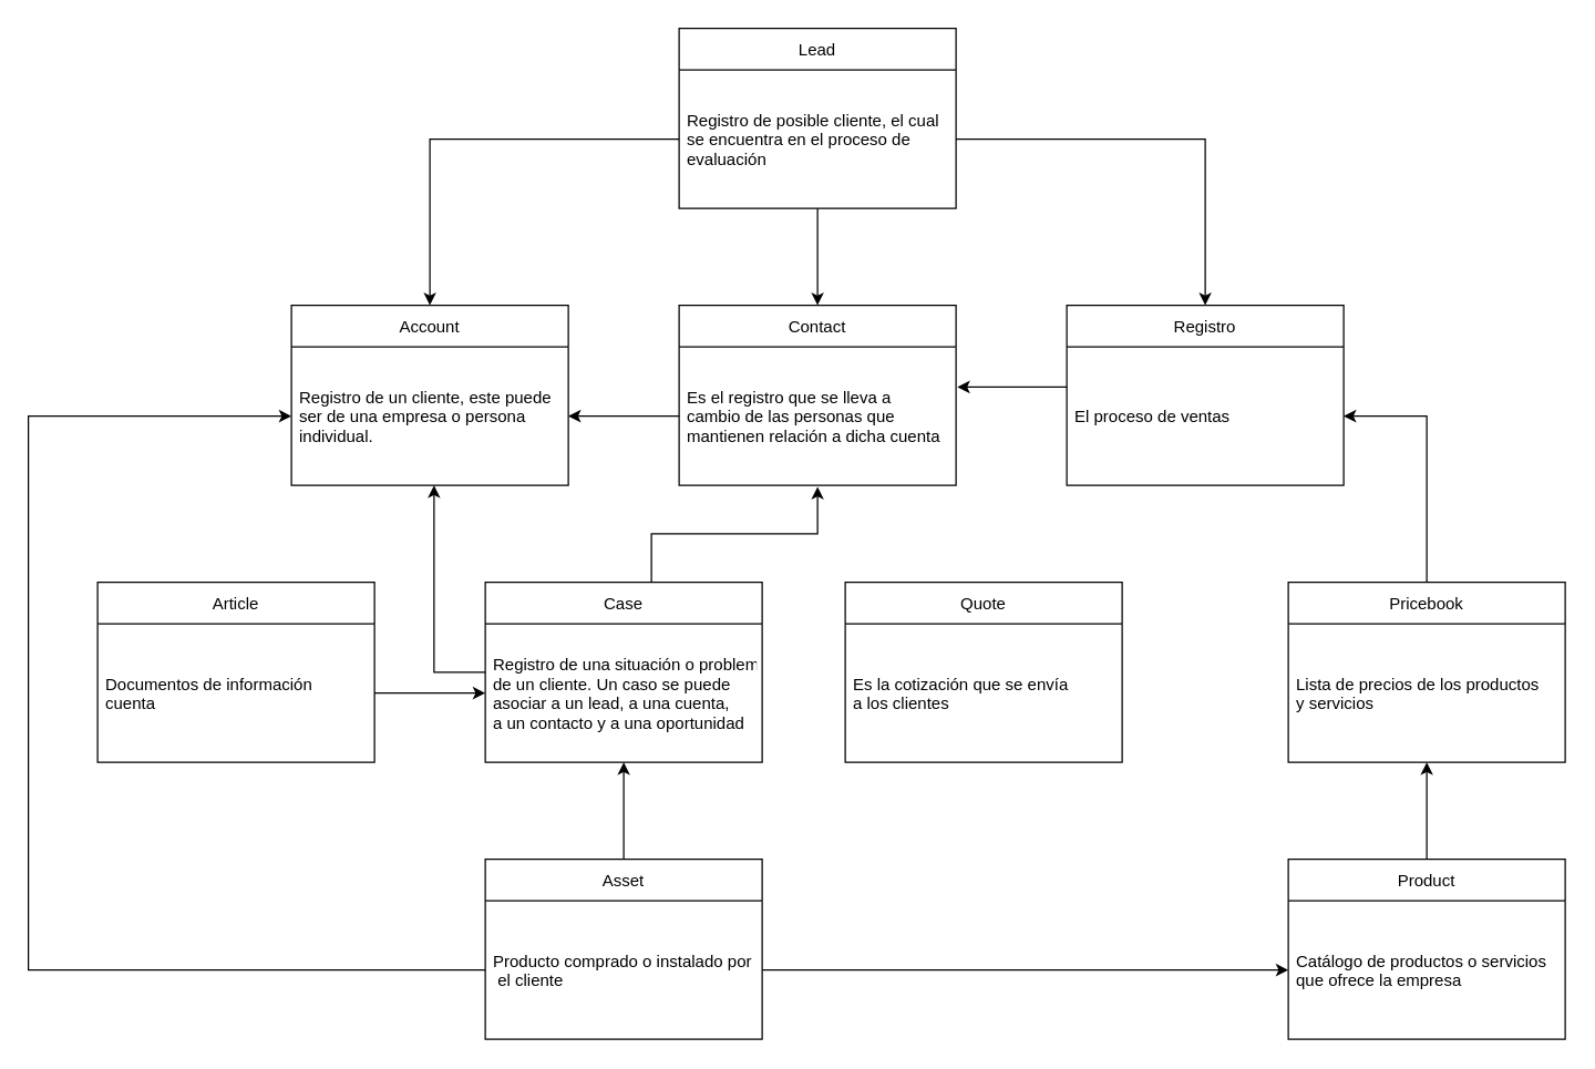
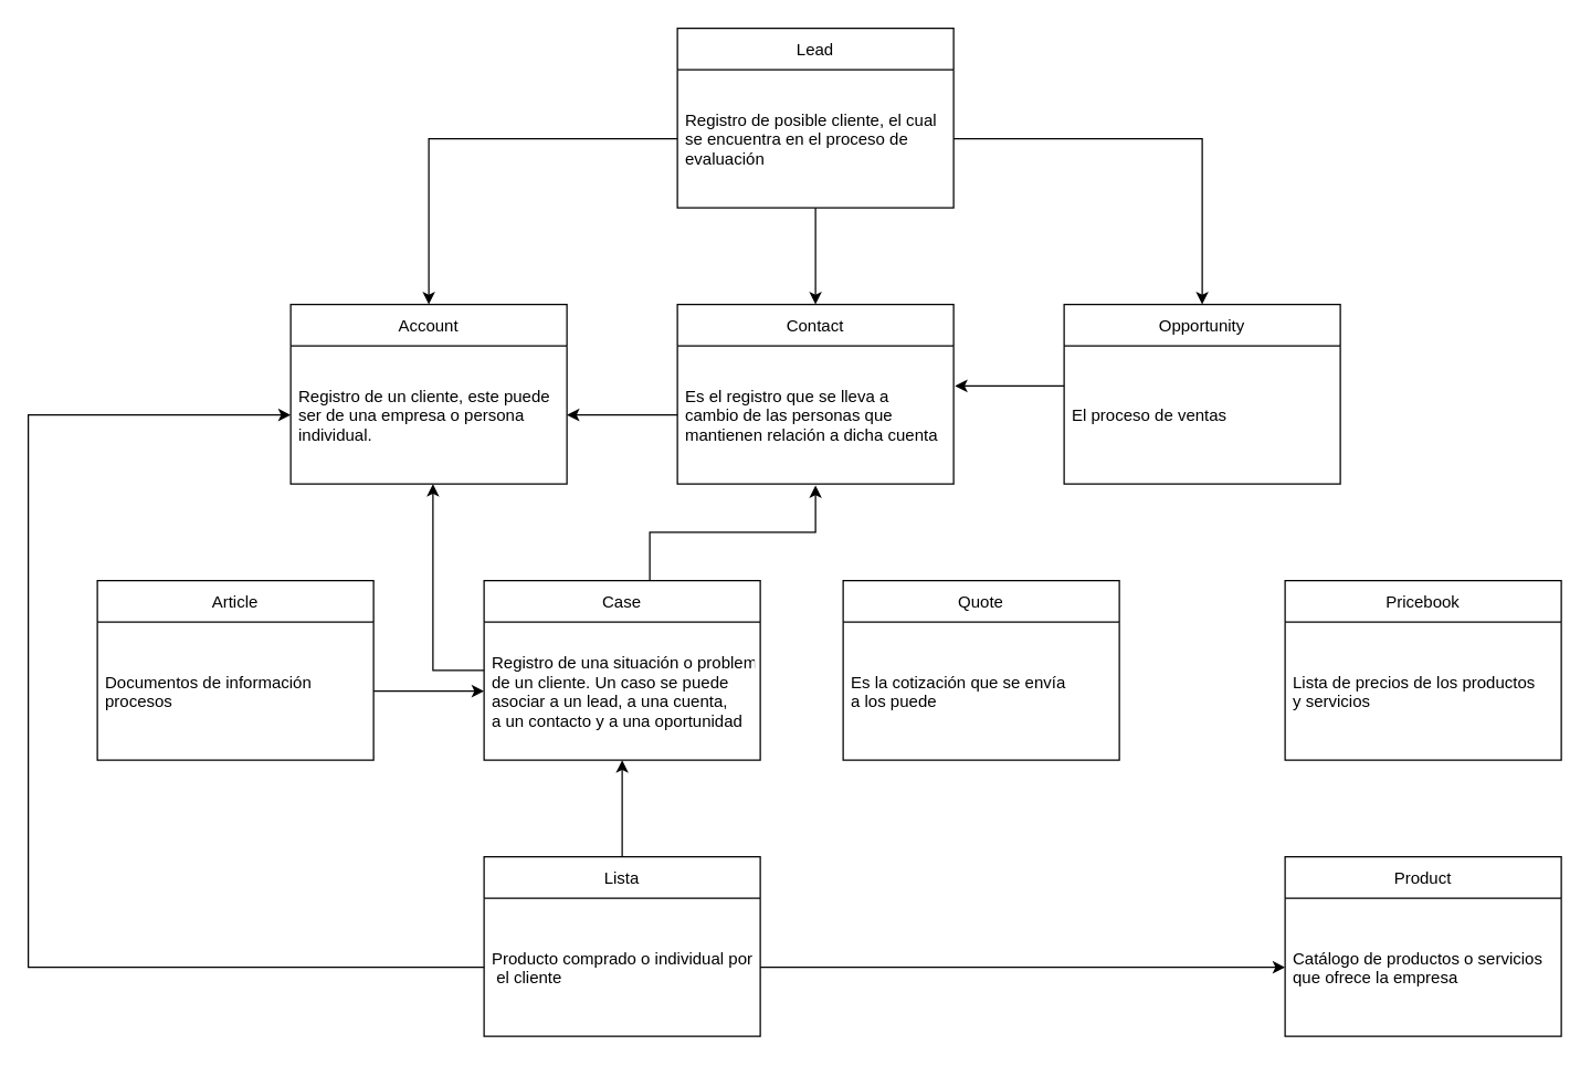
- <mxCell id="25" value="Registro" style="swimlane;fontStyle=0;childLayout=stackLayout;horizontal=1;startSize=30;horizontalStack=0;resizeParent=1;resizeParentMax=0;resizeLast=0;collapsible=1;marginBottom=0;" vertex="1" parent="1"><mxGeometry x="770" y="220" width="200" height="130" as="geometry" /></mxCell>
+ <mxCell id="25" value="Opportunity" style="swimlane;fontStyle=0;childLayout=stackLayout;horizontal=1;startSize=30;horizontalStack=0;resizeParent=1;resizeParentMax=0;resizeLast=0;collapsible=1;marginBottom=0;" vertex="1" parent="1"><mxGeometry x="770" y="220" width="200" height="130" as="geometry" /></mxCell>
- <mxCell id="19" style="edgeStyle=orthogonalEdgeStyle;rounded=0;orthogonalLoop=1;jettySize=auto;html=1;entryX=1;entryY=0.5;entryDx=0;entryDy=0;" edge="1" parent="1" source="20" target="26"><mxGeometry relative="1" as="geometry" /></mxCell>
- <mxCell id="13" value="Documentos de información &#10;cuenta" style="text;strokeColor=none;fillColor=none;align=left;verticalAlign=middle;spacingLeft=4;spacingRight=4;overflow=hidden;points=[[0,0.5],[1,0.5]];portConstraint=eastwest;rotatable=0;" vertex="1" parent="12"><mxGeometry y="30" width="200" height="100" as="geometry" /></mxCell>
+ <mxCell id="13" value="Documentos de información &#10;procesos" style="text;strokeColor=none;fillColor=none;align=left;verticalAlign=middle;spacingLeft=4;spacingRight=4;overflow=hidden;points=[[0,0.5],[1,0.5]];portConstraint=eastwest;rotatable=0;" vertex="1" parent="12"><mxGeometry y="30" width="200" height="100" as="geometry" /></mxCell>
- <mxCell id="18" value="Es la cotización que se envía &#10;a los clientes" style="text;strokeColor=none;fillColor=none;align=left;verticalAlign=middle;spacingLeft=4;spacingRight=4;overflow=hidden;points=[[0,0.5],[1,0.5]];portConstraint=eastwest;rotatable=0;" vertex="1" parent="17"><mxGeometry y="30" width="200" height="100" as="geometry" /></mxCell>
+ <mxCell id="18" value="Es la cotización que se envía &#10;a los puede" style="text;strokeColor=none;fillColor=none;align=left;verticalAlign=middle;spacingLeft=4;spacingRight=4;overflow=hidden;points=[[0,0.5],[1,0.5]];portConstraint=eastwest;rotatable=0;" vertex="1" parent="17"><mxGeometry y="30" width="200" height="100" as="geometry" /></mxCell>
- <mxCell id="14" style="edgeStyle=orthogonalEdgeStyle;rounded=0;orthogonalLoop=1;jettySize=auto;html=1;entryX=0.5;entryY=1;entryDx=0;entryDy=0;entryPerimeter=0;" edge="1" parent="1" source="15" target="21"><mxGeometry relative="1" as="geometry" /></mxCell>
- <mxCell id="23" value="Asset" style="swimlane;fontStyle=0;childLayout=stackLayout;horizontal=1;startSize=30;horizontalStack=0;resizeParent=1;resizeParentMax=0;resizeLast=0;collapsible=1;marginBottom=0;" vertex="1" parent="1"><mxGeometry x="350" y="620" width="200" height="130" as="geometry" /></mxCell>
+ <mxCell id="23" value="Lista" style="swimlane;fontStyle=0;childLayout=stackLayout;horizontal=1;startSize=30;horizontalStack=0;resizeParent=1;resizeParentMax=0;resizeLast=0;collapsible=1;marginBottom=0;" vertex="1" parent="1"><mxGeometry x="350" y="620" width="200" height="130" as="geometry" /></mxCell>
- <mxCell id="24" value="Producto comprado o instalado por&#10; el cliente" style="text;strokeColor=none;fillColor=none;align=left;verticalAlign=middle;spacingLeft=4;spacingRight=4;overflow=hidden;points=[[0,0.5],[1,0.5]];portConstraint=eastwest;rotatable=0;" vertex="1" parent="23"><mxGeometry y="30" width="200" height="100" as="geometry" /></mxCell>
+ <mxCell id="24" value="Producto comprado o individual por&#10; el cliente" style="text;strokeColor=none;fillColor=none;align=left;verticalAlign=middle;spacingLeft=4;spacingRight=4;overflow=hidden;points=[[0,0.5],[1,0.5]];portConstraint=eastwest;rotatable=0;" vertex="1" parent="23"><mxGeometry y="30" width="200" height="100" as="geometry" /></mxCell>
